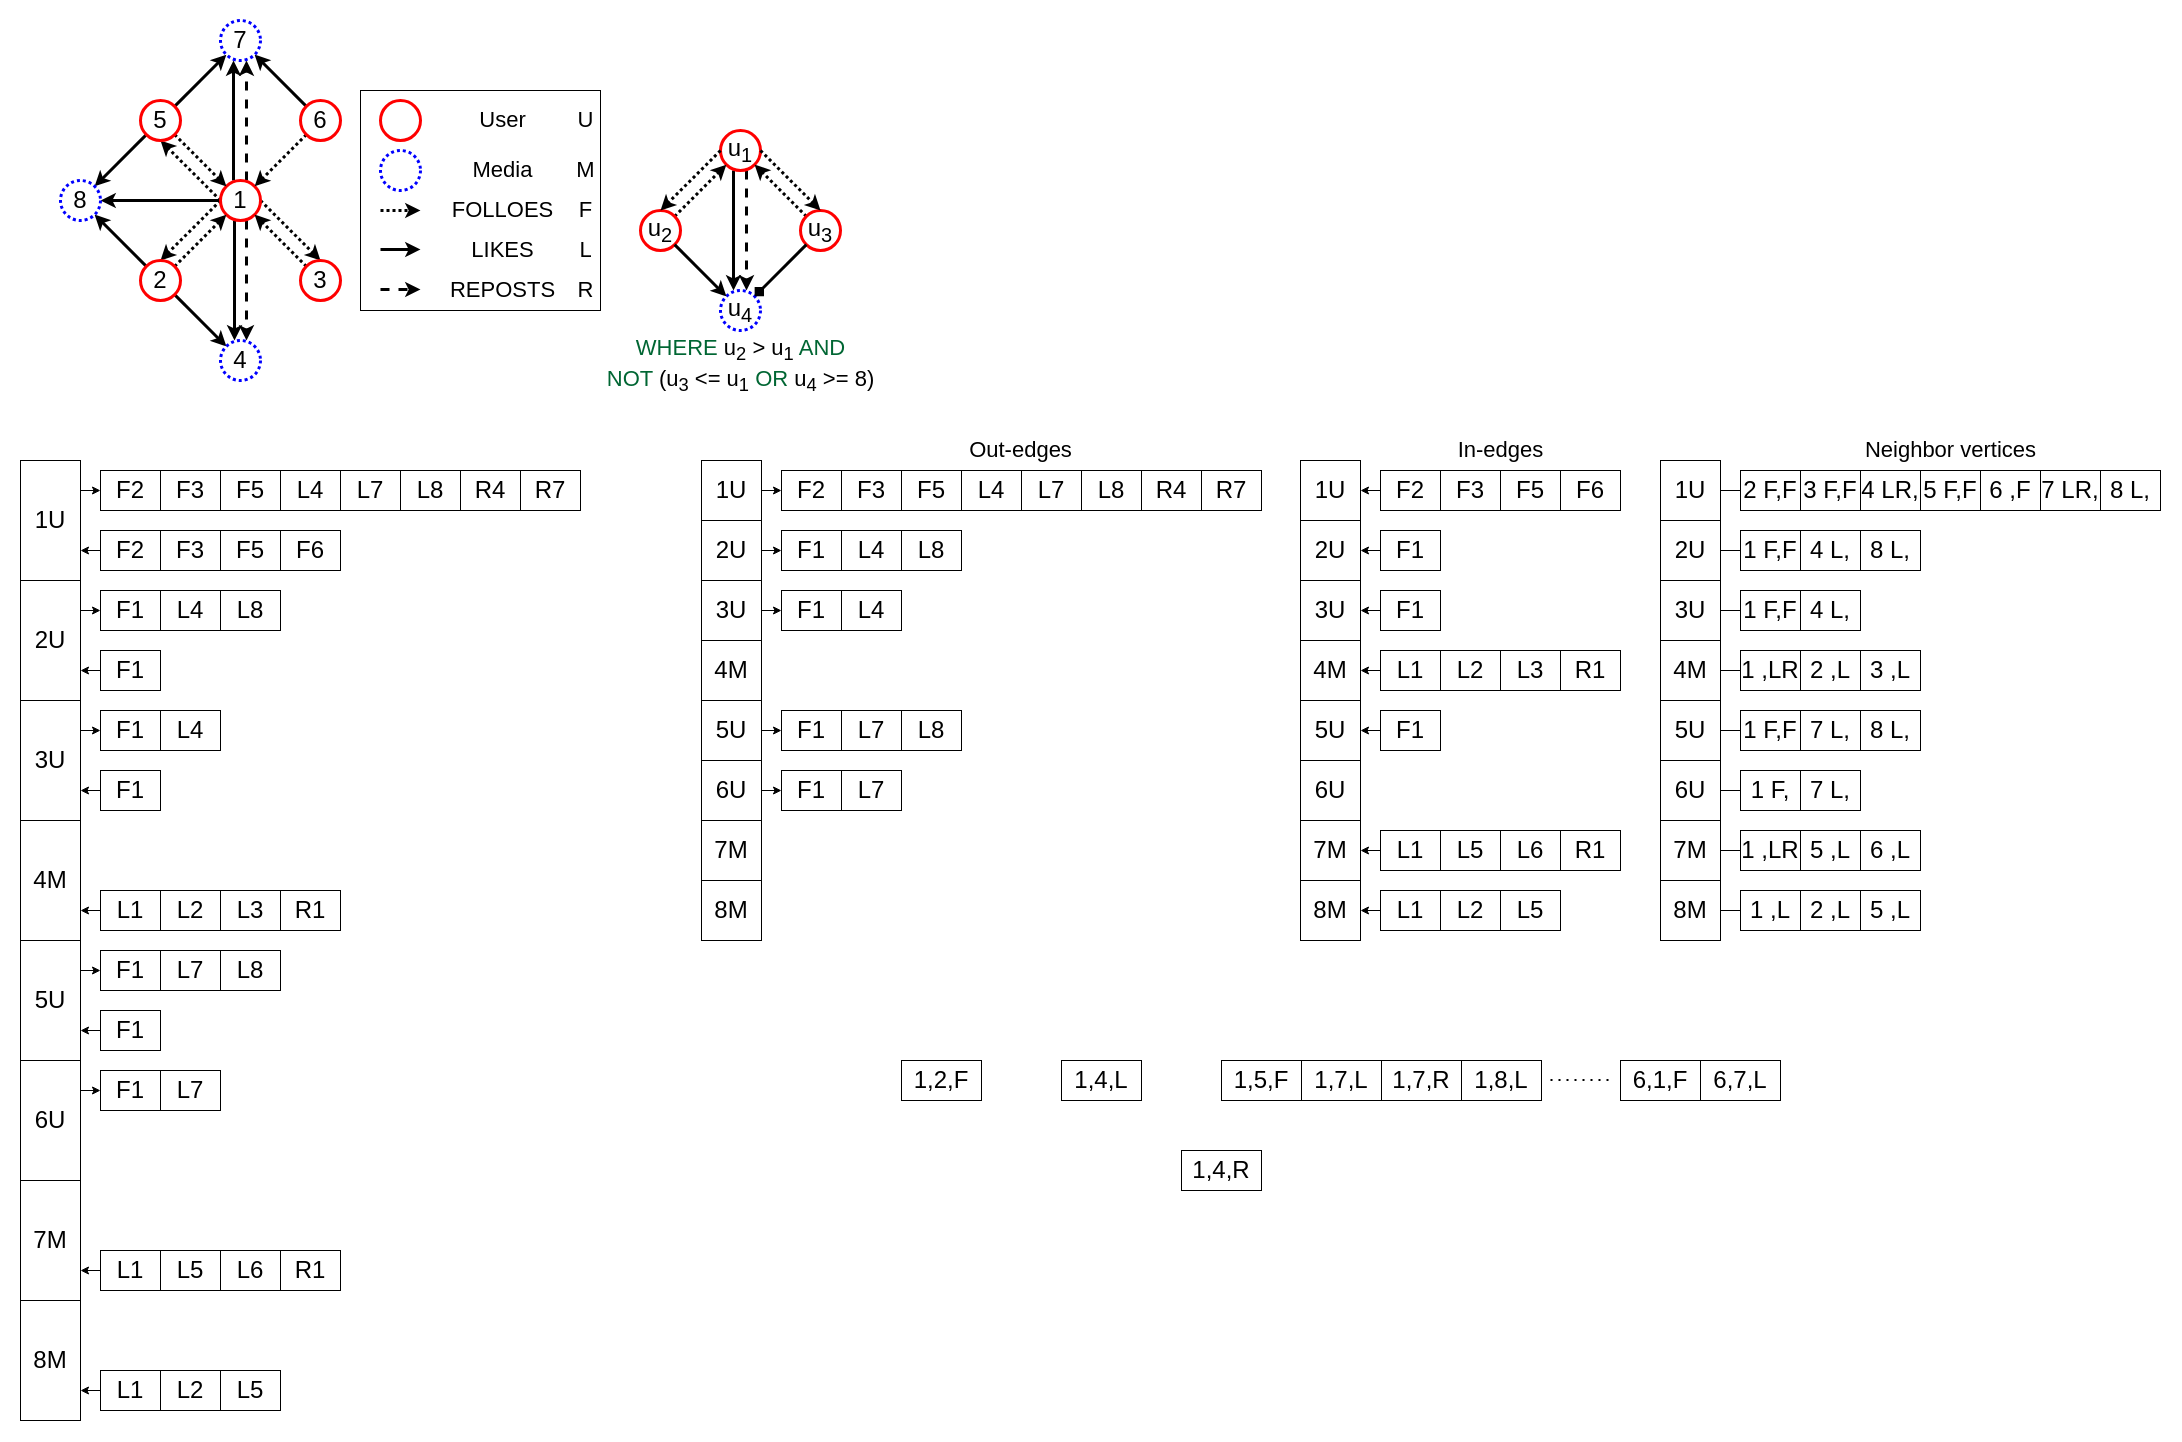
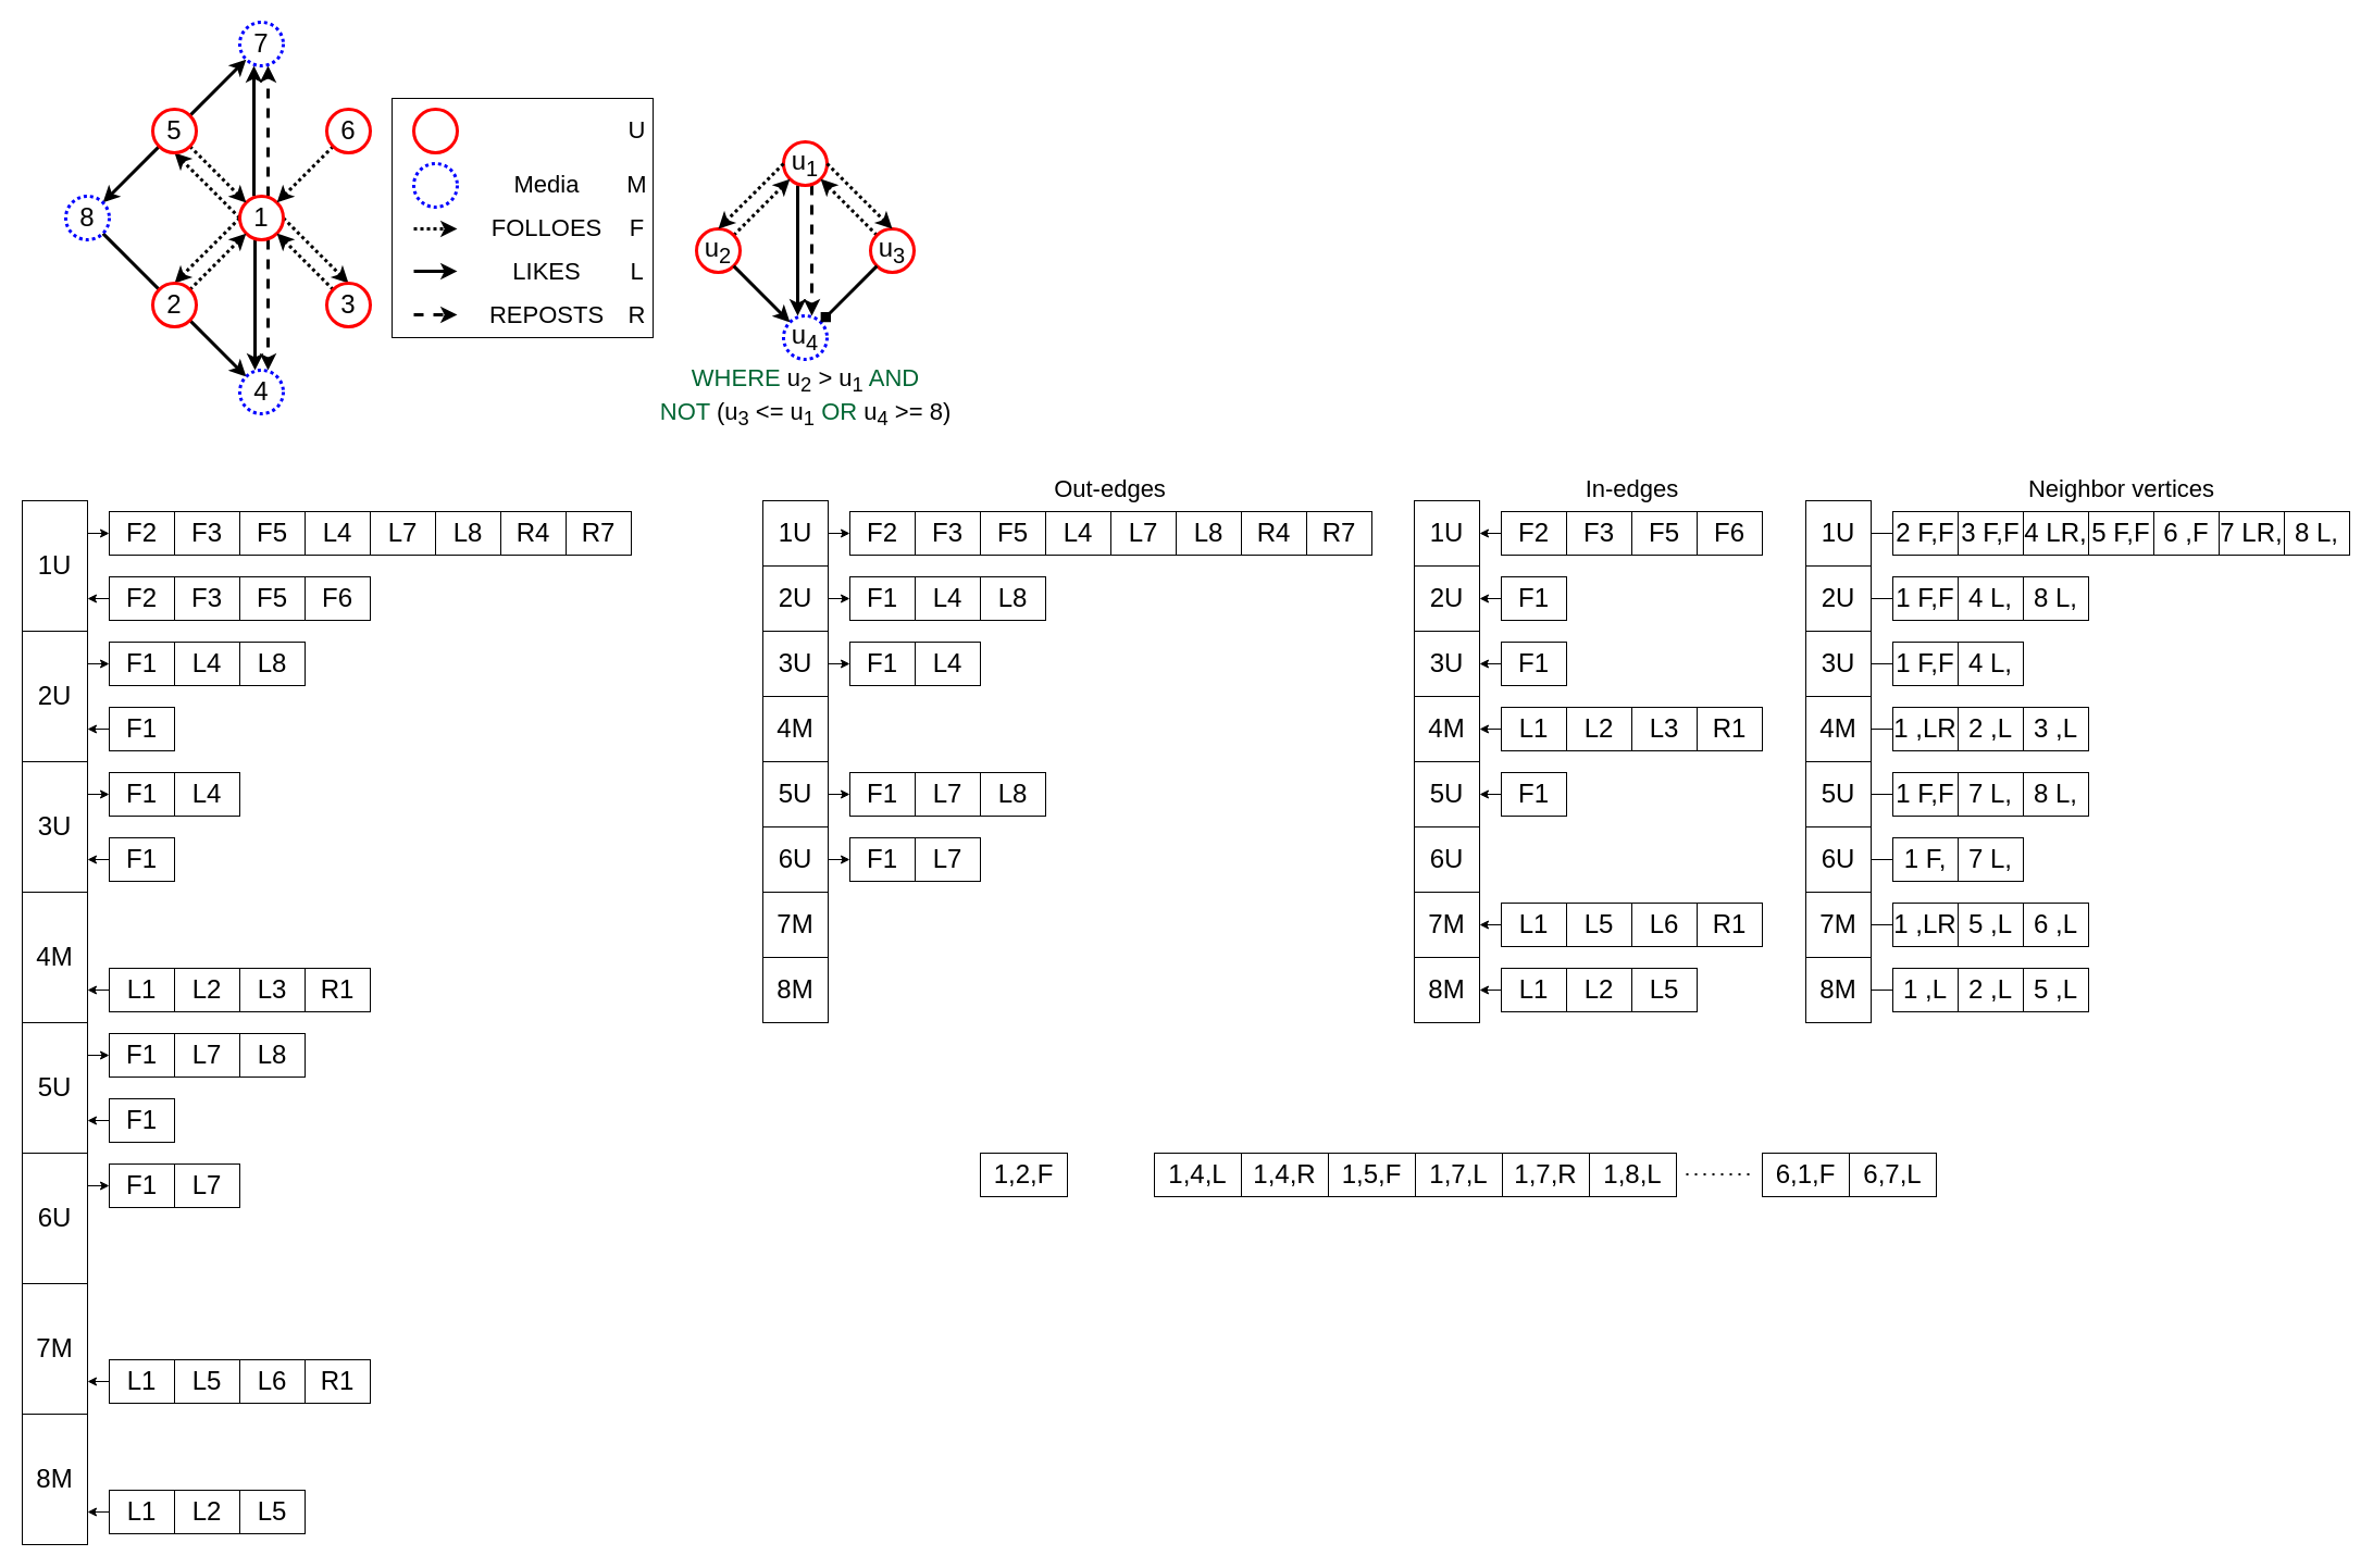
- <mxCell id="23" style="edgeStyle=none;rounded=0;orthogonalLoop=1;jettySize=auto;html=1;exitX=0;exitY=0;exitDx=0;exitDy=0;entryX=1;entryY=1;entryDx=0;entryDy=0;strokeColor=#000000;strokeWidth=3;" parent="1" source="24" target="25" edge="1"><mxGeometry relative="1" as="geometry" /></mxCell>
- <mxCell id="49" value="&lt;font style=&quot;font-size: 22px&quot;&gt;User&lt;/font&gt;" style="text;html=1;align=center;verticalAlign=middle;resizable=0;points=[];autosize=1;strokeColor=none;" parent="1" vertex="1"><mxGeometry x="472" y="110" width="60" height="20" as="geometry" /></mxCell>
- <mxCell id="7" style="edgeStyle=none;rounded=0;orthogonalLoop=1;jettySize=auto;html=1;exitX=0;exitY=0.5;exitDx=0;exitDy=0;entryX=1;entryY=0.5;entryDx=0;entryDy=0;strokeColor=#000000;strokeWidth=3;" parent="1" source="10" target="26" edge="1"><mxGeometry relative="1" as="geometry" /></mxCell>
- <mxCell id="13" style="edgeStyle=none;rounded=0;orthogonalLoop=1;jettySize=auto;html=1;exitX=0;exitY=0;exitDx=0;exitDy=0;entryX=1;entryY=1;entryDx=0;entryDy=0;strokeColor=#000000;strokeWidth=3;" parent="1" source="14" target="26" edge="1"><mxGeometry relative="1" as="geometry" /></mxCell>
+ <mxCell id="13" style="edgeStyle=none;rounded=0;orthogonalLoop=1;jettySize=auto;html=1;exitX=0;exitY=0;exitDx=0;exitDy=0;entryX=1;entryY=1;entryDx=0;entryDy=0;strokeColor=#000000;strokeWidth=3;endArrow=none;" parent="1" source="14" target="26" edge="1"><mxGeometry relative="1" as="geometry" /></mxCell>
- <mxCell id="221" value="&lt;font style=&quot;font-size: 24px&quot;&gt;1,4,R&lt;/font&gt;" style="rounded=0;whiteSpace=wrap;html=1;" parent="1" vertex="1"><mxGeometry x="1181" y="1150" width="80" height="40" as="geometry" /></mxCell>
+ <mxCell id="221" value="&lt;font style=&quot;font-size: 24px&quot;&gt;1,4,R&lt;/font&gt;" style="rounded=0;whiteSpace=wrap;html=1;" parent="1" vertex="1"><mxGeometry x="1141" y="1060" width="80" height="40" as="geometry" /></mxCell>
